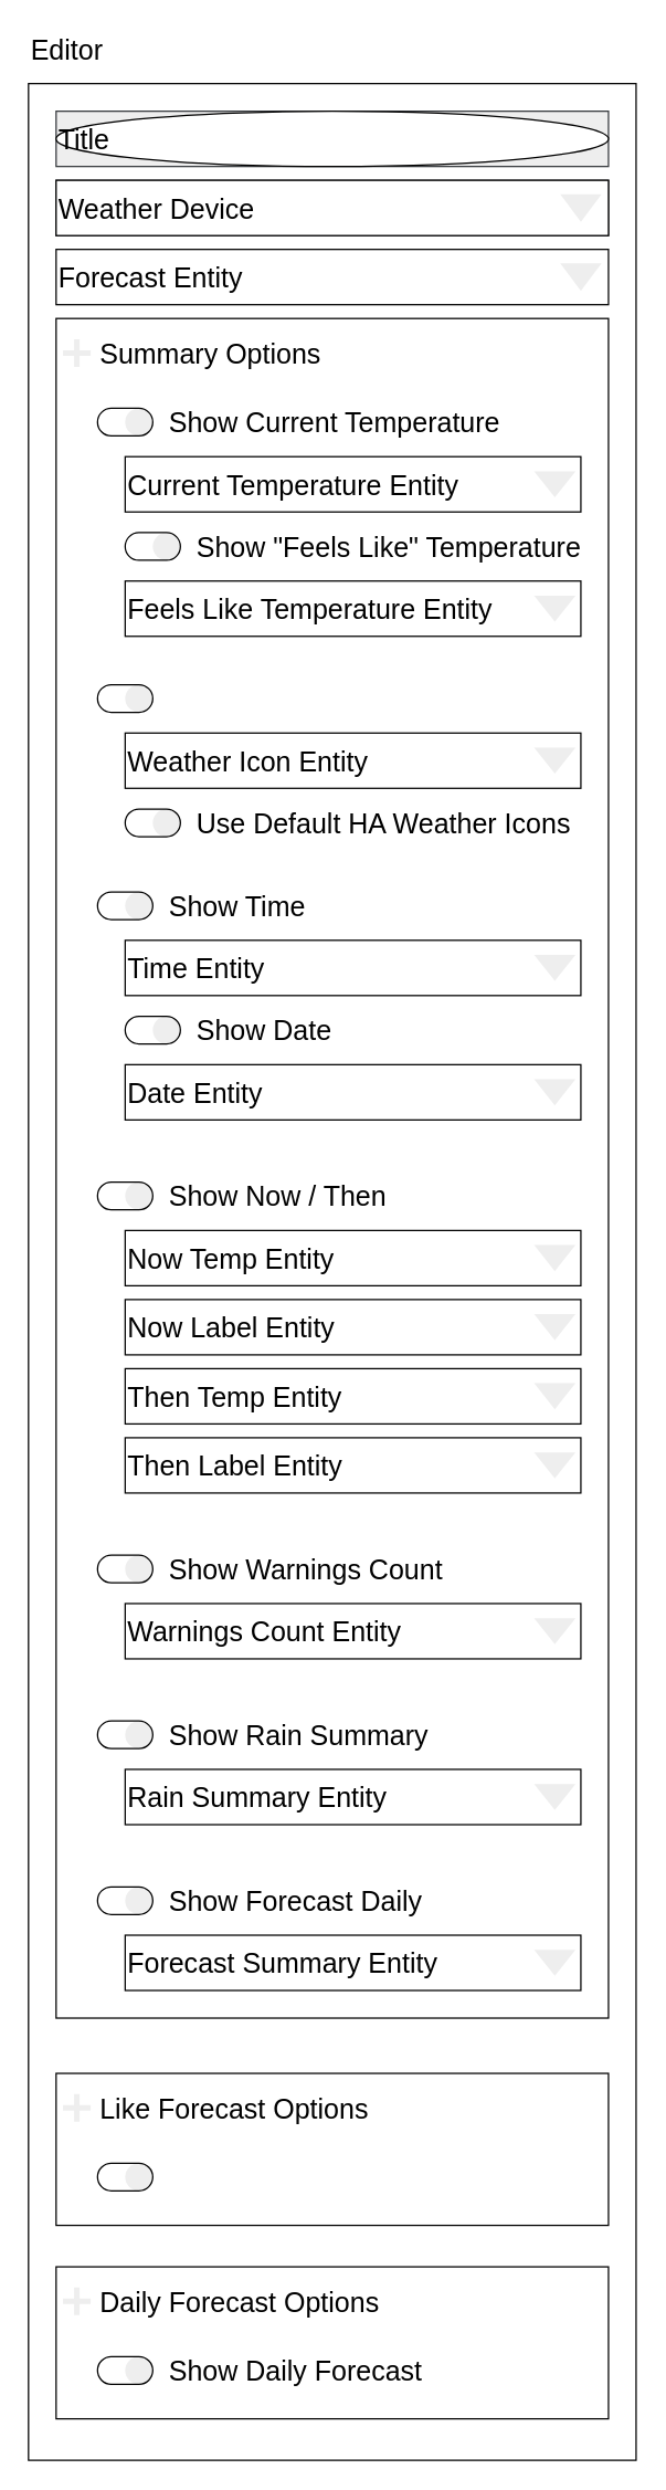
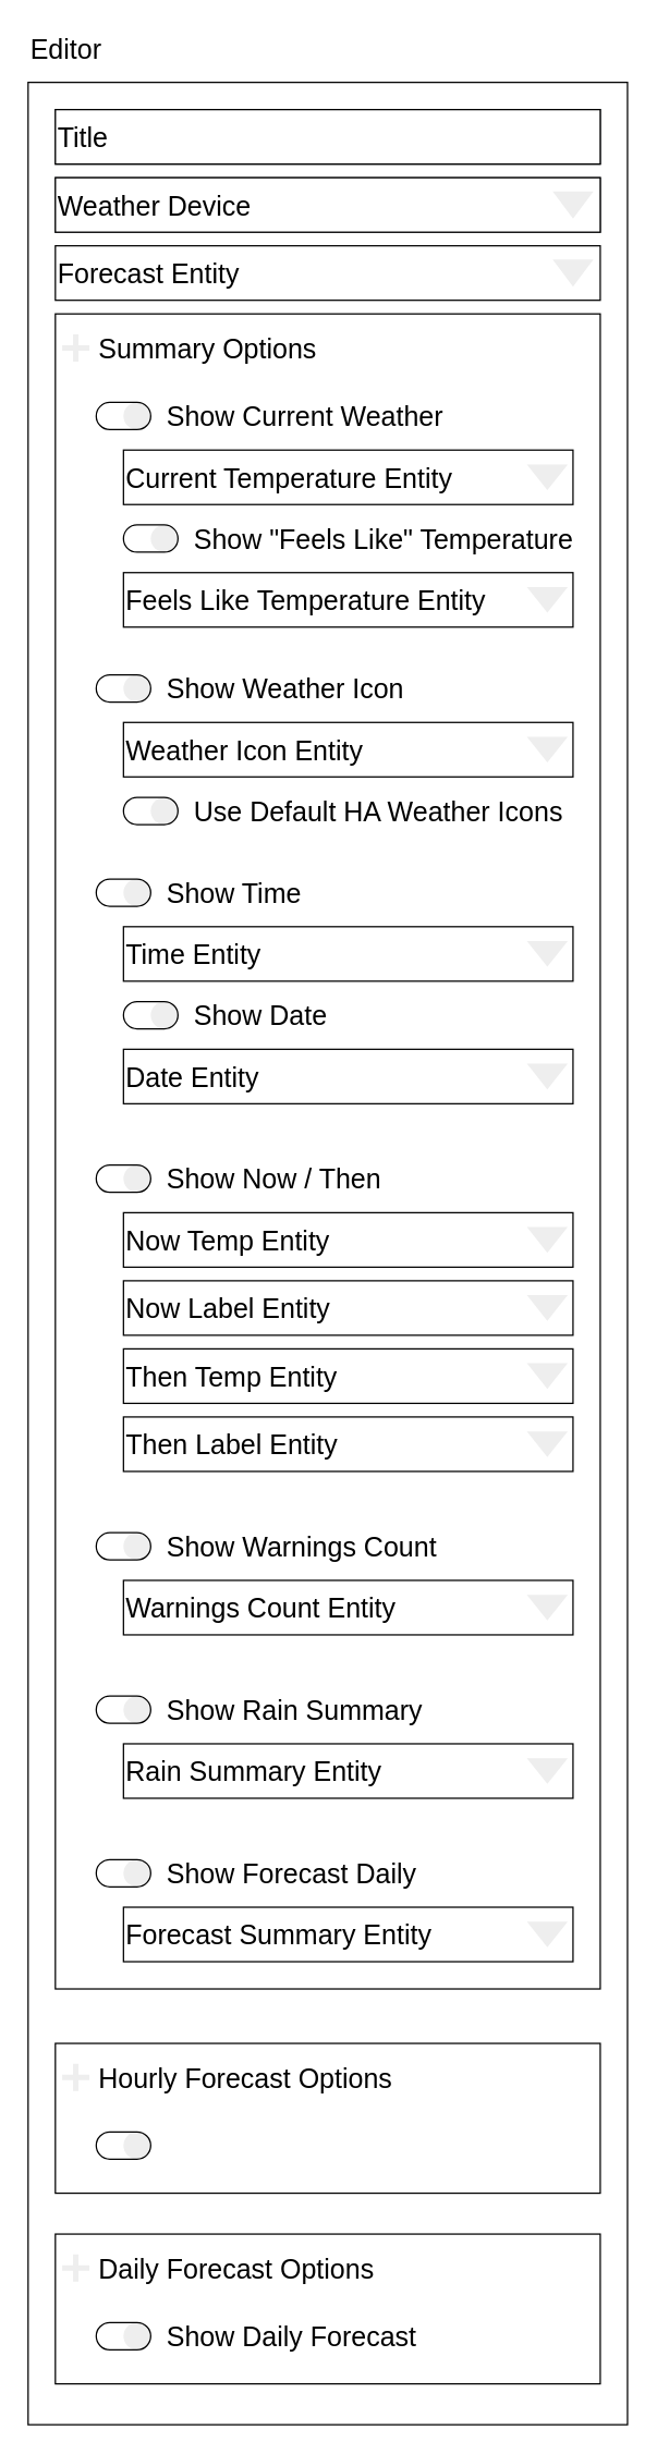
- <mxCell id="112" value="Title" style="ellipse;whiteSpace=wrap;html=1;fontSize=20;align=left;" parent="111" vertex="1"><mxGeometry width="400" height="40" as="geometry" /></mxCell>
+ <mxCell id="112" value="Title" style="rounded=0;whiteSpace=wrap;html=1;fontSize=20;align=left;" parent="111" vertex="1"><mxGeometry width="400" height="40" as="geometry" /></mxCell>
- <mxCell id="85" value="Show Current Temperature" style="rounded=0;whiteSpace=wrap;html=1;fontSize=20;align=left;strokeColor=none;fillColor=none;" parent="84" vertex="1"><mxGeometry x="50" width="290" height="30" as="geometry" /></mxCell>
+ <mxCell id="85" value="Show Current Weather" style="rounded=0;whiteSpace=wrap;html=1;fontSize=20;align=left;strokeColor=none;fillColor=none;" parent="84" vertex="1"><mxGeometry x="50" width="290" height="30" as="geometry" /></mxCell>
+ <mxCell id="114" value="Show Weather Icon" style="rounded=0;whiteSpace=wrap;html=1;fontSize=20;align=left;strokeColor=none;fillColor=none;" vertex="1" parent="113"><mxGeometry x="50" width="290" height="30" as="geometry" /></mxCell>
- <mxCell id="96" value="Like Forecast Options" style="rounded=0;whiteSpace=wrap;html=1;fontSize=20;align=left;strokeColor=none;fillColor=none;" parent="94" vertex="1"><mxGeometry x="25" width="235" height="30" as="geometry" /></mxCell>
+ <mxCell id="96" value="Hourly Forecast Options" style="rounded=0;whiteSpace=wrap;html=1;fontSize=20;align=left;strokeColor=none;fillColor=none;" parent="94" vertex="1"><mxGeometry x="25" width="235" height="30" as="geometry" /></mxCell>
